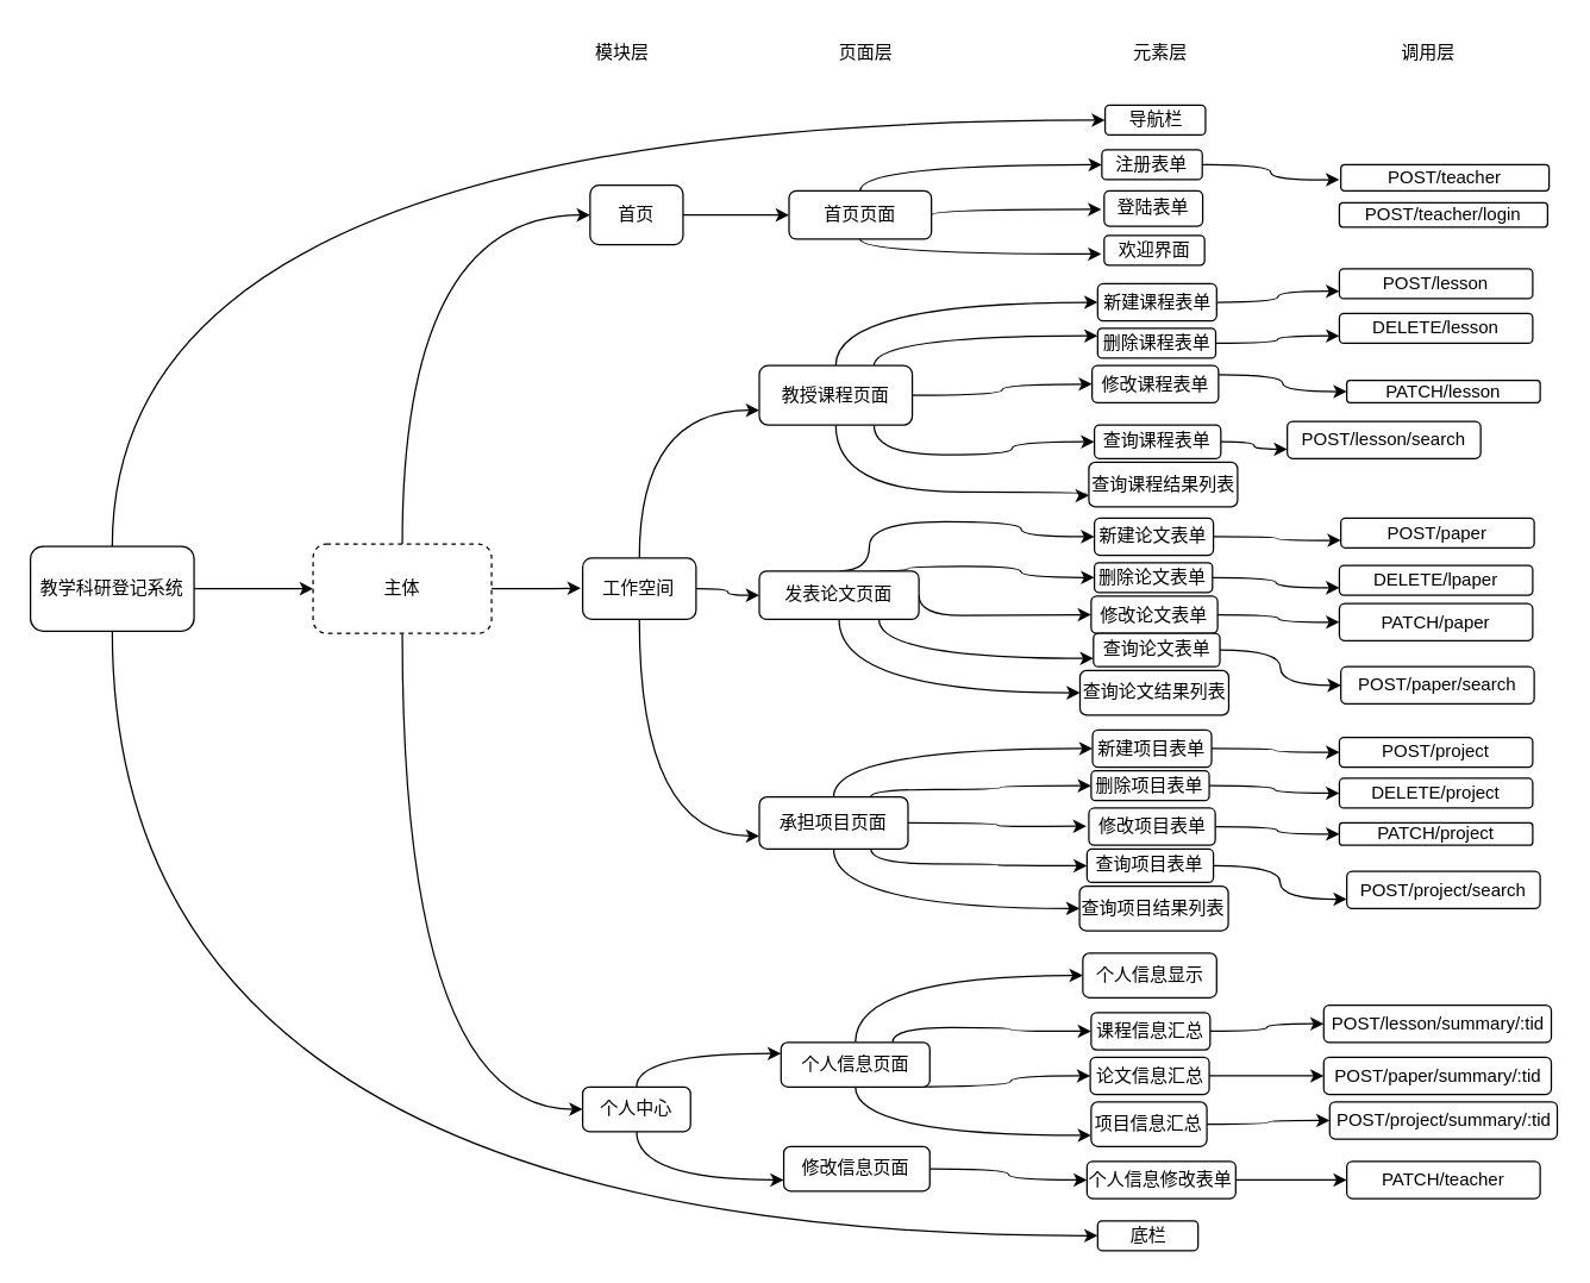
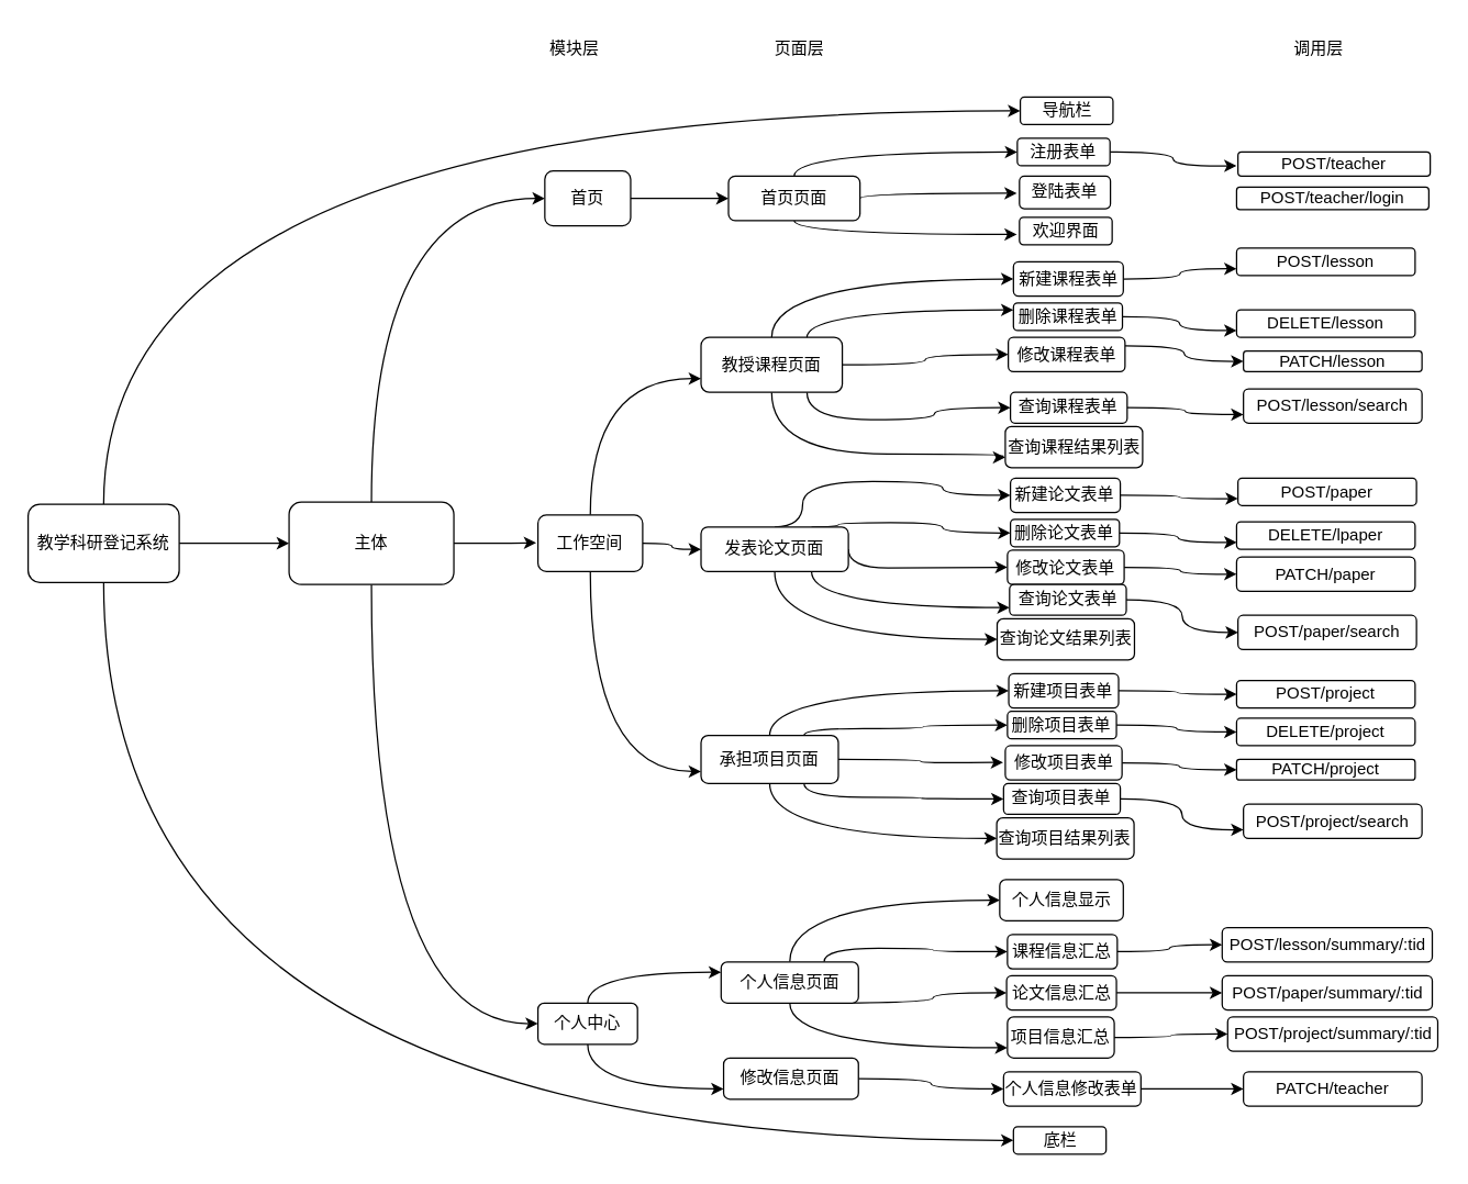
- <mxCell id="8" value="元素层" style="text;html=1;strokeColor=none;fillColor=none;align=center;verticalAlign=middle;whiteSpace=wrap;rounded=0;" vertex="1" parent="1"><mxGeometry x="750" y="20" width="60" height="30" as="geometry" /></mxCell>
- <mxCell id="67" value="DELETE/lesson" style="rounded=1;whiteSpace=wrap;html=1;" vertex="1" parent="1"><mxGeometry x="900" y="210" width="130" height="20" as="geometry" /></mxCell>
+ <mxCell id="67" value="DELETE/lesson" style="rounded=1;whiteSpace=wrap;html=1;" vertex="1" parent="1"><mxGeometry x="900" y="225" width="130" height="20" as="geometry" /></mxCell>
- <mxCell id="69" value="POST/lesson/search" style="rounded=1;whiteSpace=wrap;html=1;" vertex="1" parent="1"><mxGeometry x="865" y="282.5" width="130" height="25" as="geometry" /></mxCell>
+ <mxCell id="69" value="POST/lesson/search" style="rounded=1;whiteSpace=wrap;html=1;" vertex="1" parent="1"><mxGeometry x="905" y="282.5" width="130" height="25" as="geometry" /></mxCell>
- <mxCell id="5" value="主体" style="rounded=1;whiteSpace=wrap;html=1;dashed=1;" vertex="1" parent="1"><mxGeometry x="210" y="365" width="120" height="60" as="geometry" /></mxCell>
+ <mxCell id="5" value="主体" style="rounded=1;whiteSpace=wrap;html=1;" vertex="1" parent="1"><mxGeometry x="210" y="365" width="120" height="60" as="geometry" /></mxCell>
